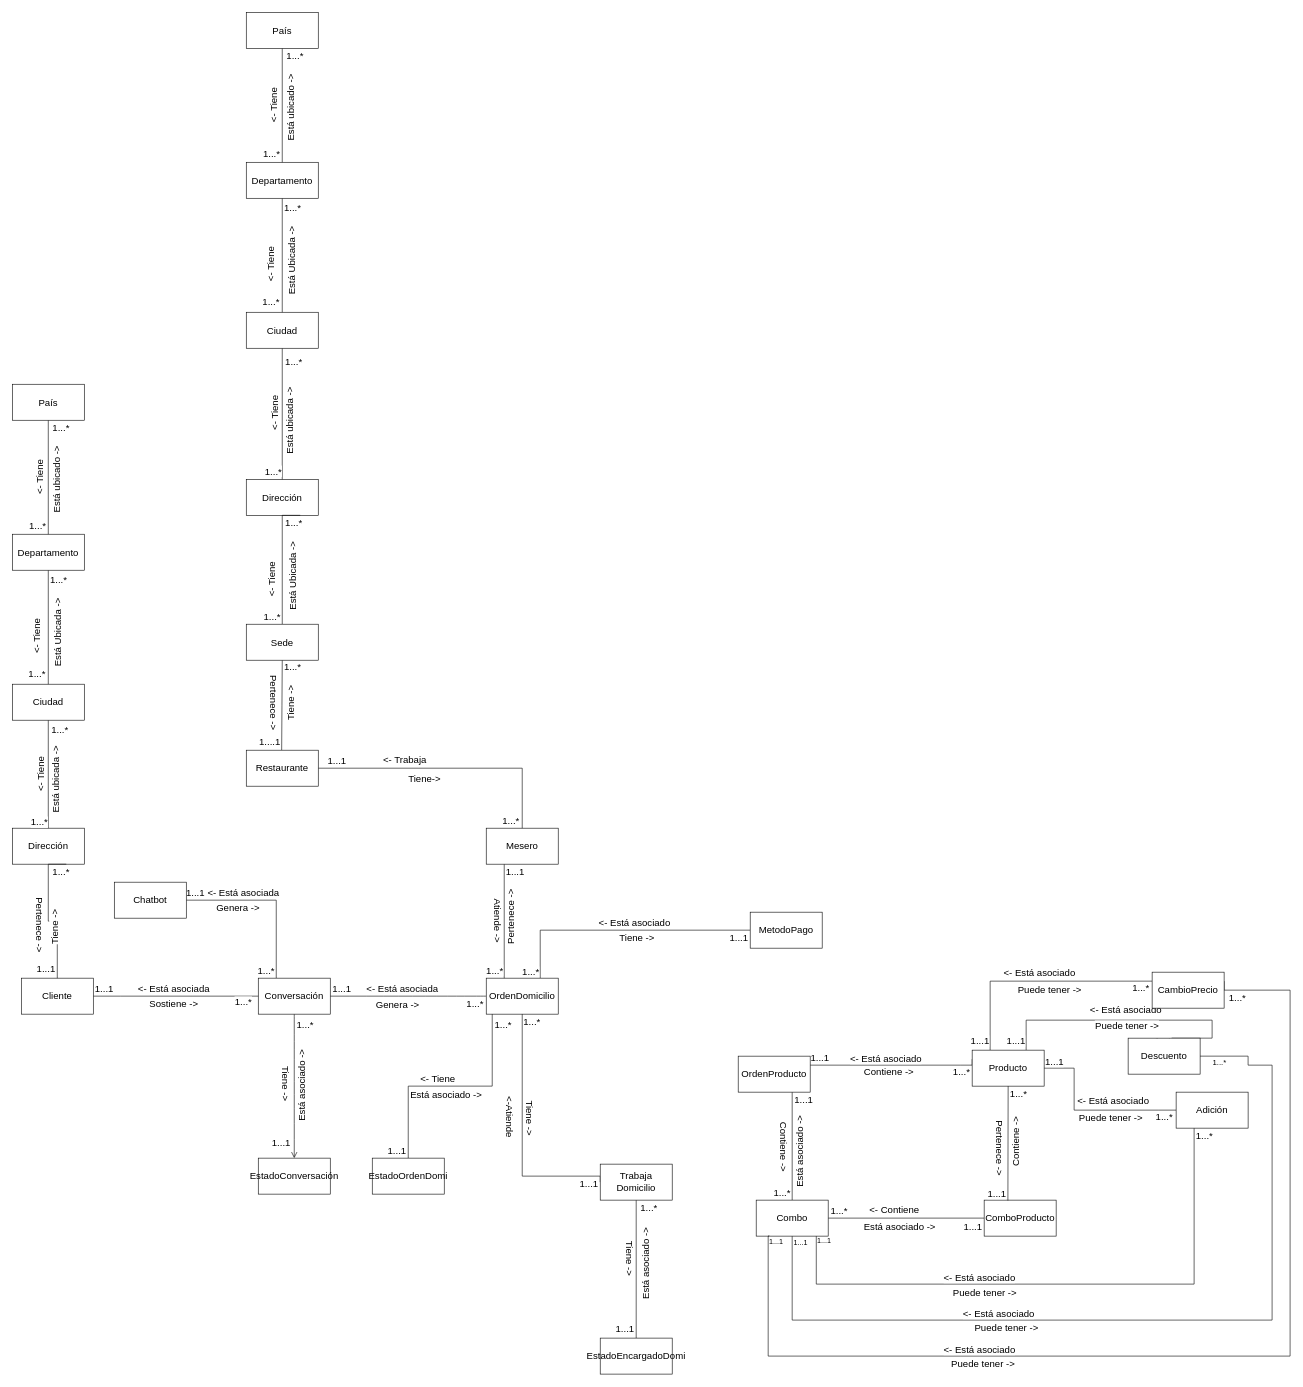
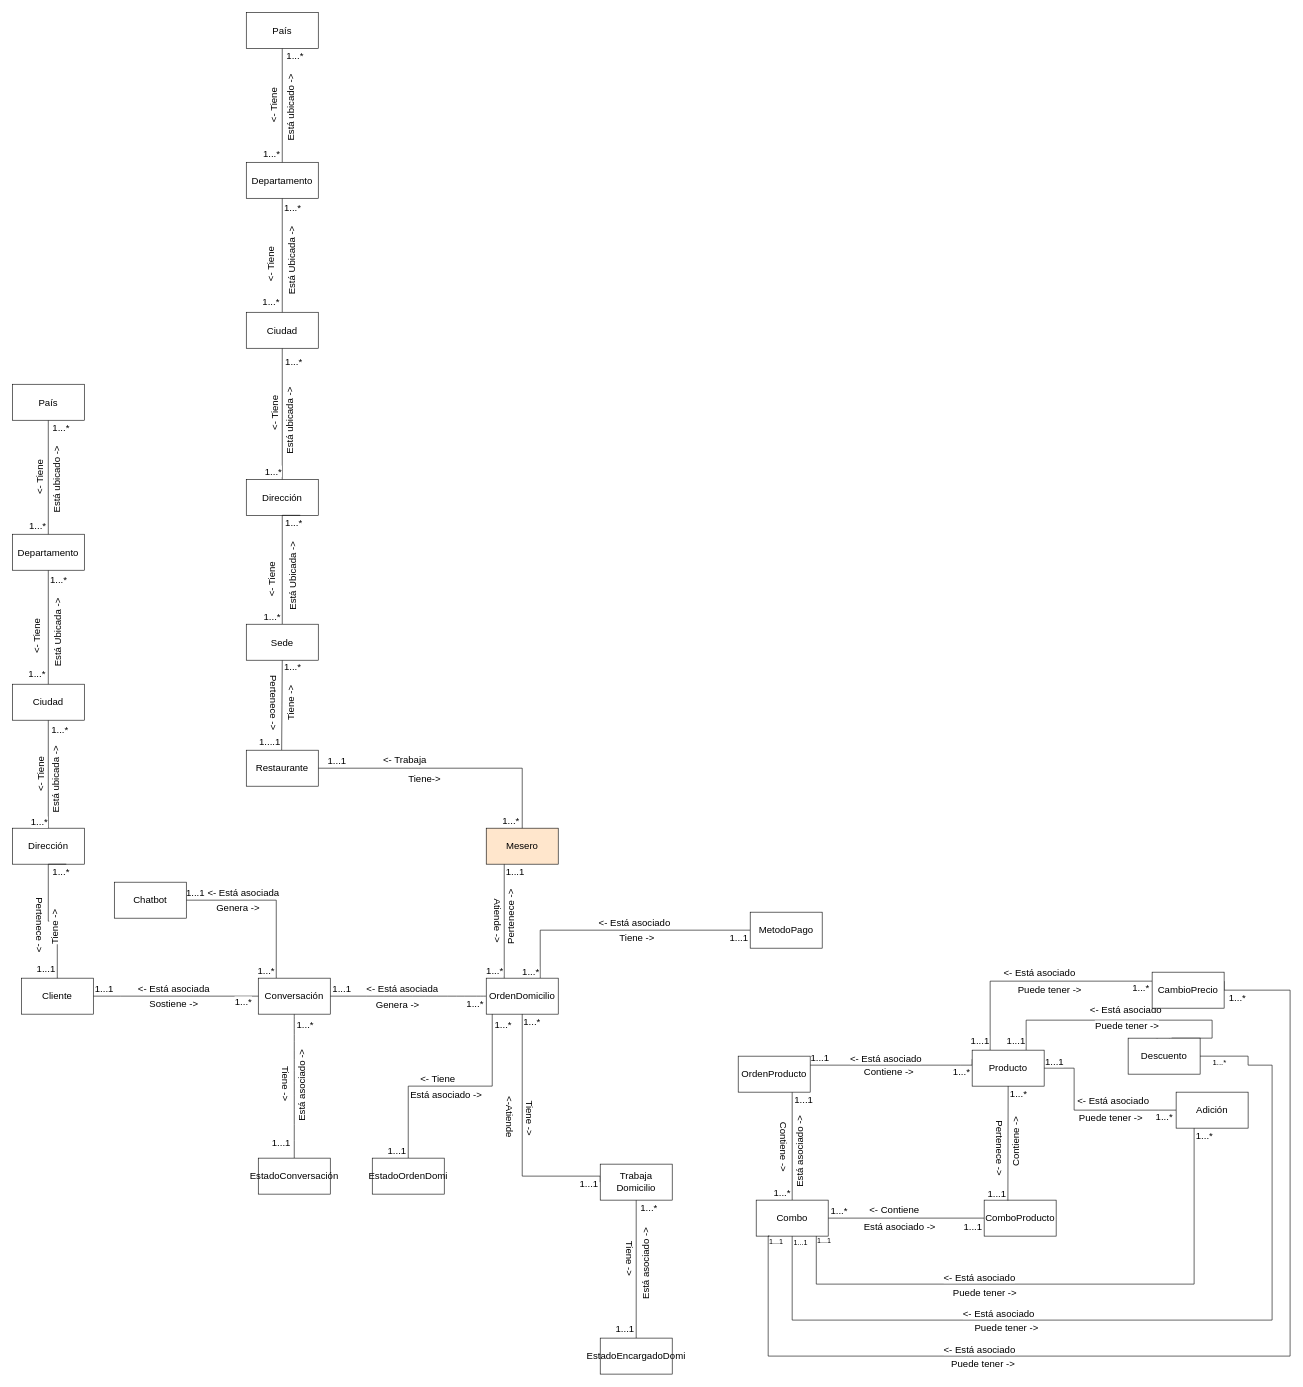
- <mxCell id="23" value="Mesero" style="rounded=0;whiteSpace=wrap;html=1;fontSize=16;" vertex="1" parent="1"><mxGeometry x="810" y="1380" width="120" height="60" as="geometry" /></mxCell>
+ <mxCell id="23" value="Mesero" style="rounded=0;whiteSpace=wrap;html=1;fontSize=16;fillColor=#ffe6cc;" vertex="1" parent="1"><mxGeometry x="810" y="1380" width="120" height="60" as="geometry" /></mxCell>
- <mxCell id="29" value="" style="edgeStyle=none;curved=1;rounded=0;orthogonalLoop=1;jettySize=auto;html=1;fontSize=12;startSize=8;endSize=8;endArrow=open;endFill=0;" edge="1" parent="1" source="30" target="136"><mxGeometry relative="1" as="geometry" /></mxCell>
+ <mxCell id="29" value="" style="edgeStyle=none;curved=1;rounded=0;orthogonalLoop=1;jettySize=auto;html=1;fontSize=12;startSize=8;endSize=8;endArrow=none;endFill=0;" edge="1" parent="1" source="30" target="136"><mxGeometry relative="1" as="geometry" /></mxCell>
